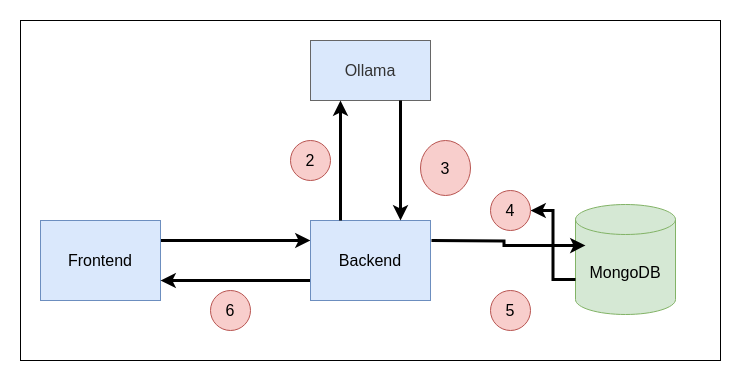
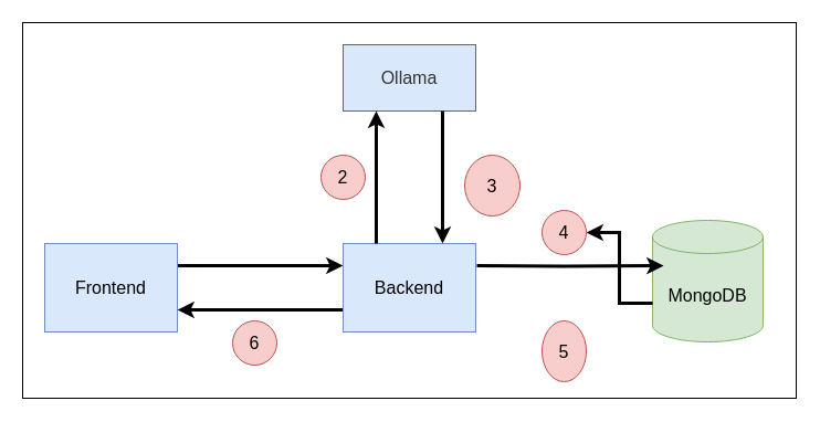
- <mxCell id="8" value="MongoDB" style="shape=cylinder3;whiteSpace=wrap;html=1;boundedLbl=1;backgroundOutline=1;size=15;fontSize=16;fillColor=#d5e8d4;strokeColor=#82b366;" vertex="1" parent="1"><mxGeometry x="575" y="204" width="100" height="110" as="geometry" /></mxCell>
+ <mxCell id="8" value="MongoDB" style="shape=cylinder3;whiteSpace=wrap;html=1;boundedLbl=1;backgroundOutline=1;size=15;fontSize=16;fillColor=#d5e8d4;strokeColor=#82b366;" vertex="1" parent="1"><mxGeometry x="590" y="199" width="100" height="110" as="geometry" /></mxCell>
- <mxCell id="16" value="5" style="ellipse;whiteSpace=wrap;html=1;aspect=fixed;fontSize=16;fillColor=#f8cecc;strokeColor=#b85450;" vertex="1" parent="1"><mxGeometry x="490" y="290" width="40" height="40" as="geometry" /></mxCell>
+ <mxCell id="16" value="5" style="ellipse;whiteSpace=wrap;html=1;aspect=fixed;fontSize=16;fillColor=#f8cecc;strokeColor=#b85450;" vertex="1" parent="1"><mxGeometry x="490" y="290" width="40" height="55" as="geometry" /></mxCell>
